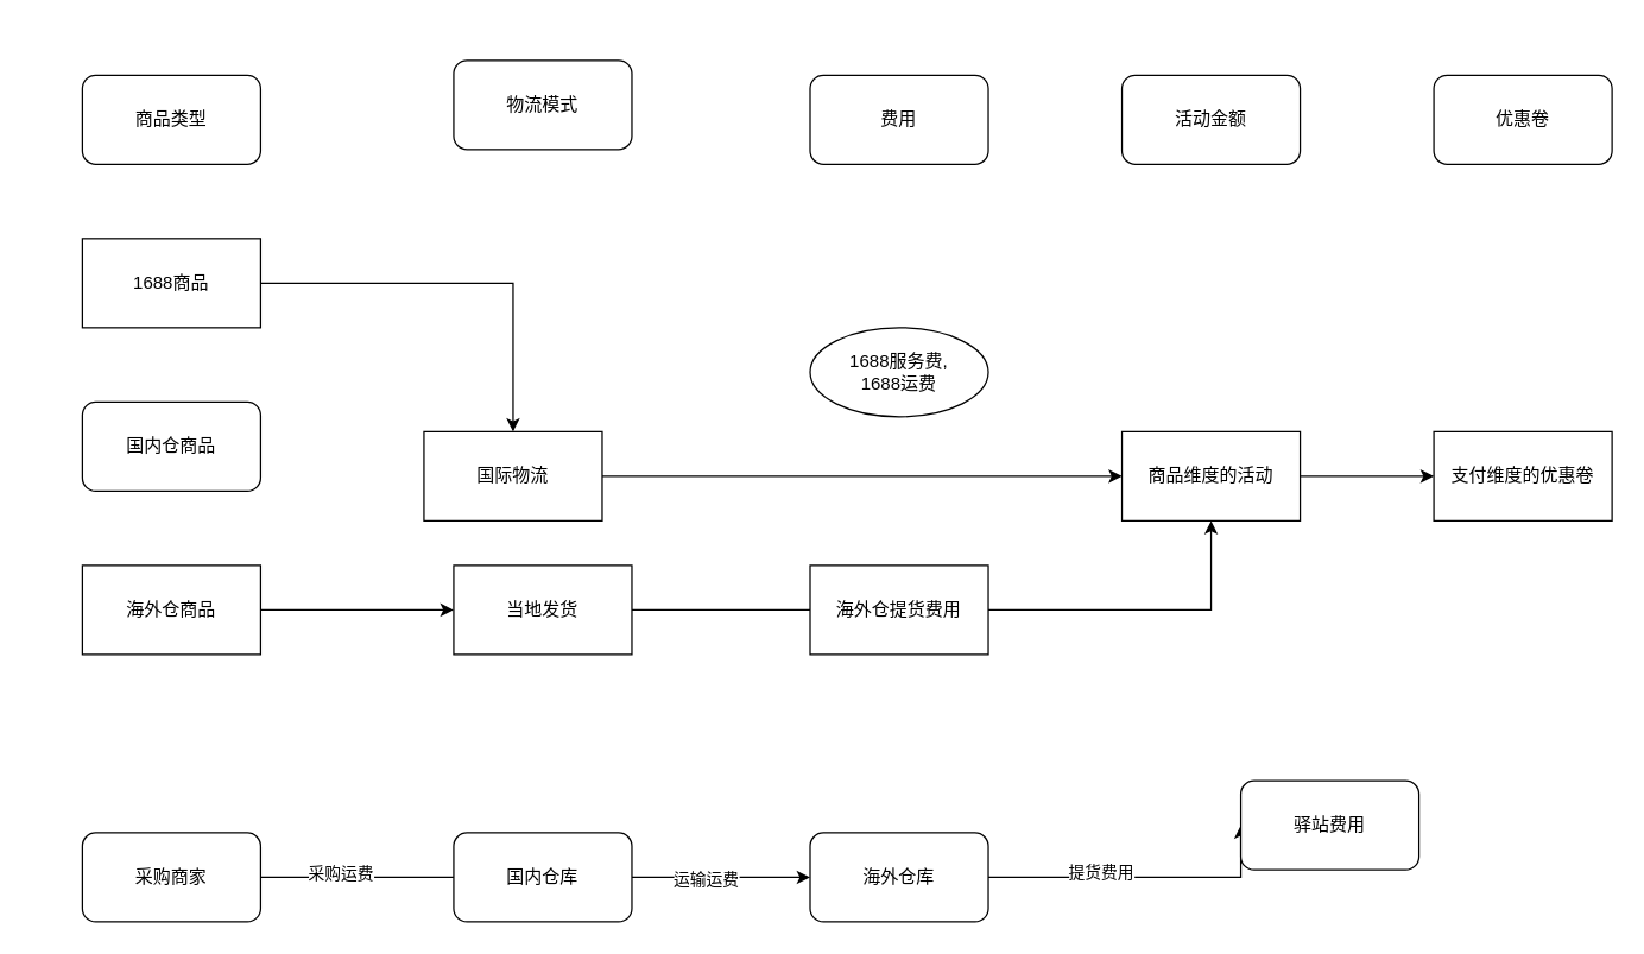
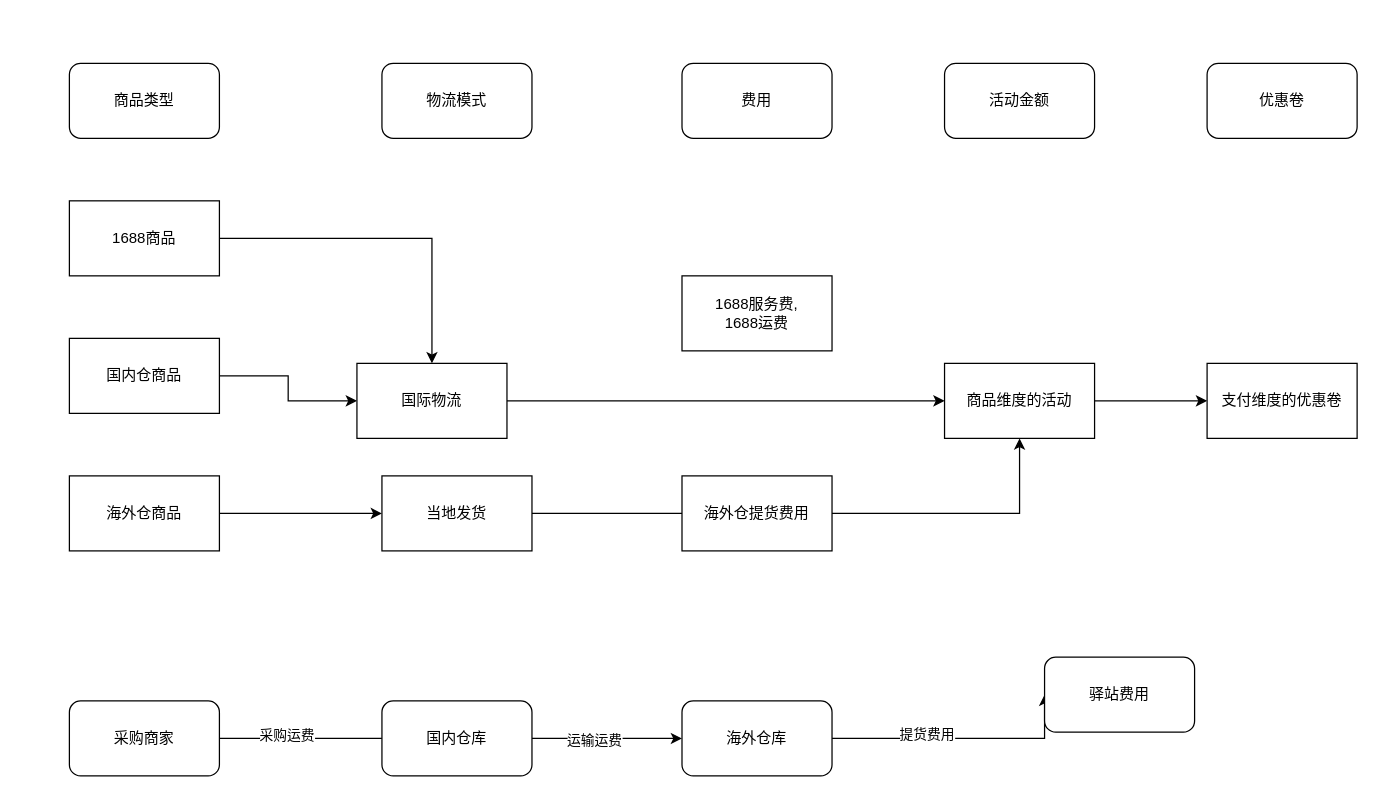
- <mxCell id="13" value="物流模式" style="rounded=1;whiteSpace=wrap;html=1;" vertex="1" parent="1"><mxGeometry x="305" y="40" width="120" height="60" as="geometry" /></mxCell>
+ <mxCell id="13" value="物流模式" style="rounded=1;whiteSpace=wrap;html=1;" vertex="1" parent="1"><mxGeometry x="305" y="50" width="120" height="60" as="geometry" /></mxCell>
- <mxCell id="21" value="1688服务费,&lt;br&gt;1688运费&lt;br&gt;" style="ellipse;whiteSpace=wrap;html=1;" vertex="1" parent="1"><mxGeometry x="545" y="220" width="120" height="60" as="geometry" /></mxCell>
+ <mxCell id="21" value="1688服务费,&lt;br&gt;1688运费&lt;br&gt;" style="rounded=0;whiteSpace=wrap;html=1;" vertex="1" parent="1"><mxGeometry x="545" y="220" width="120" height="60" as="geometry" /></mxCell>
- <mxCell id="5" value="国内仓商品" style="whiteSpace=wrap;html=1;rounded=1;" vertex="1" parent="1"><mxGeometry x="55" y="270" width="120" height="60" as="geometry" /></mxCell>
+ <mxCell id="5" value="国内仓商品" style="rounded=0;whiteSpace=wrap;html=1;" vertex="1" parent="1"><mxGeometry x="55" y="270" width="120" height="60" as="geometry" /></mxCell>
+ <mxCell id="4" style="edgeStyle=orthogonalEdgeStyle;rounded=0;orthogonalLoop=1;jettySize=auto;html=1;entryX=0;entryY=0.5;entryDx=0;entryDy=0;" edge="1" parent="1" source="5" target="9"><mxGeometry relative="1" as="geometry" /></mxCell>
